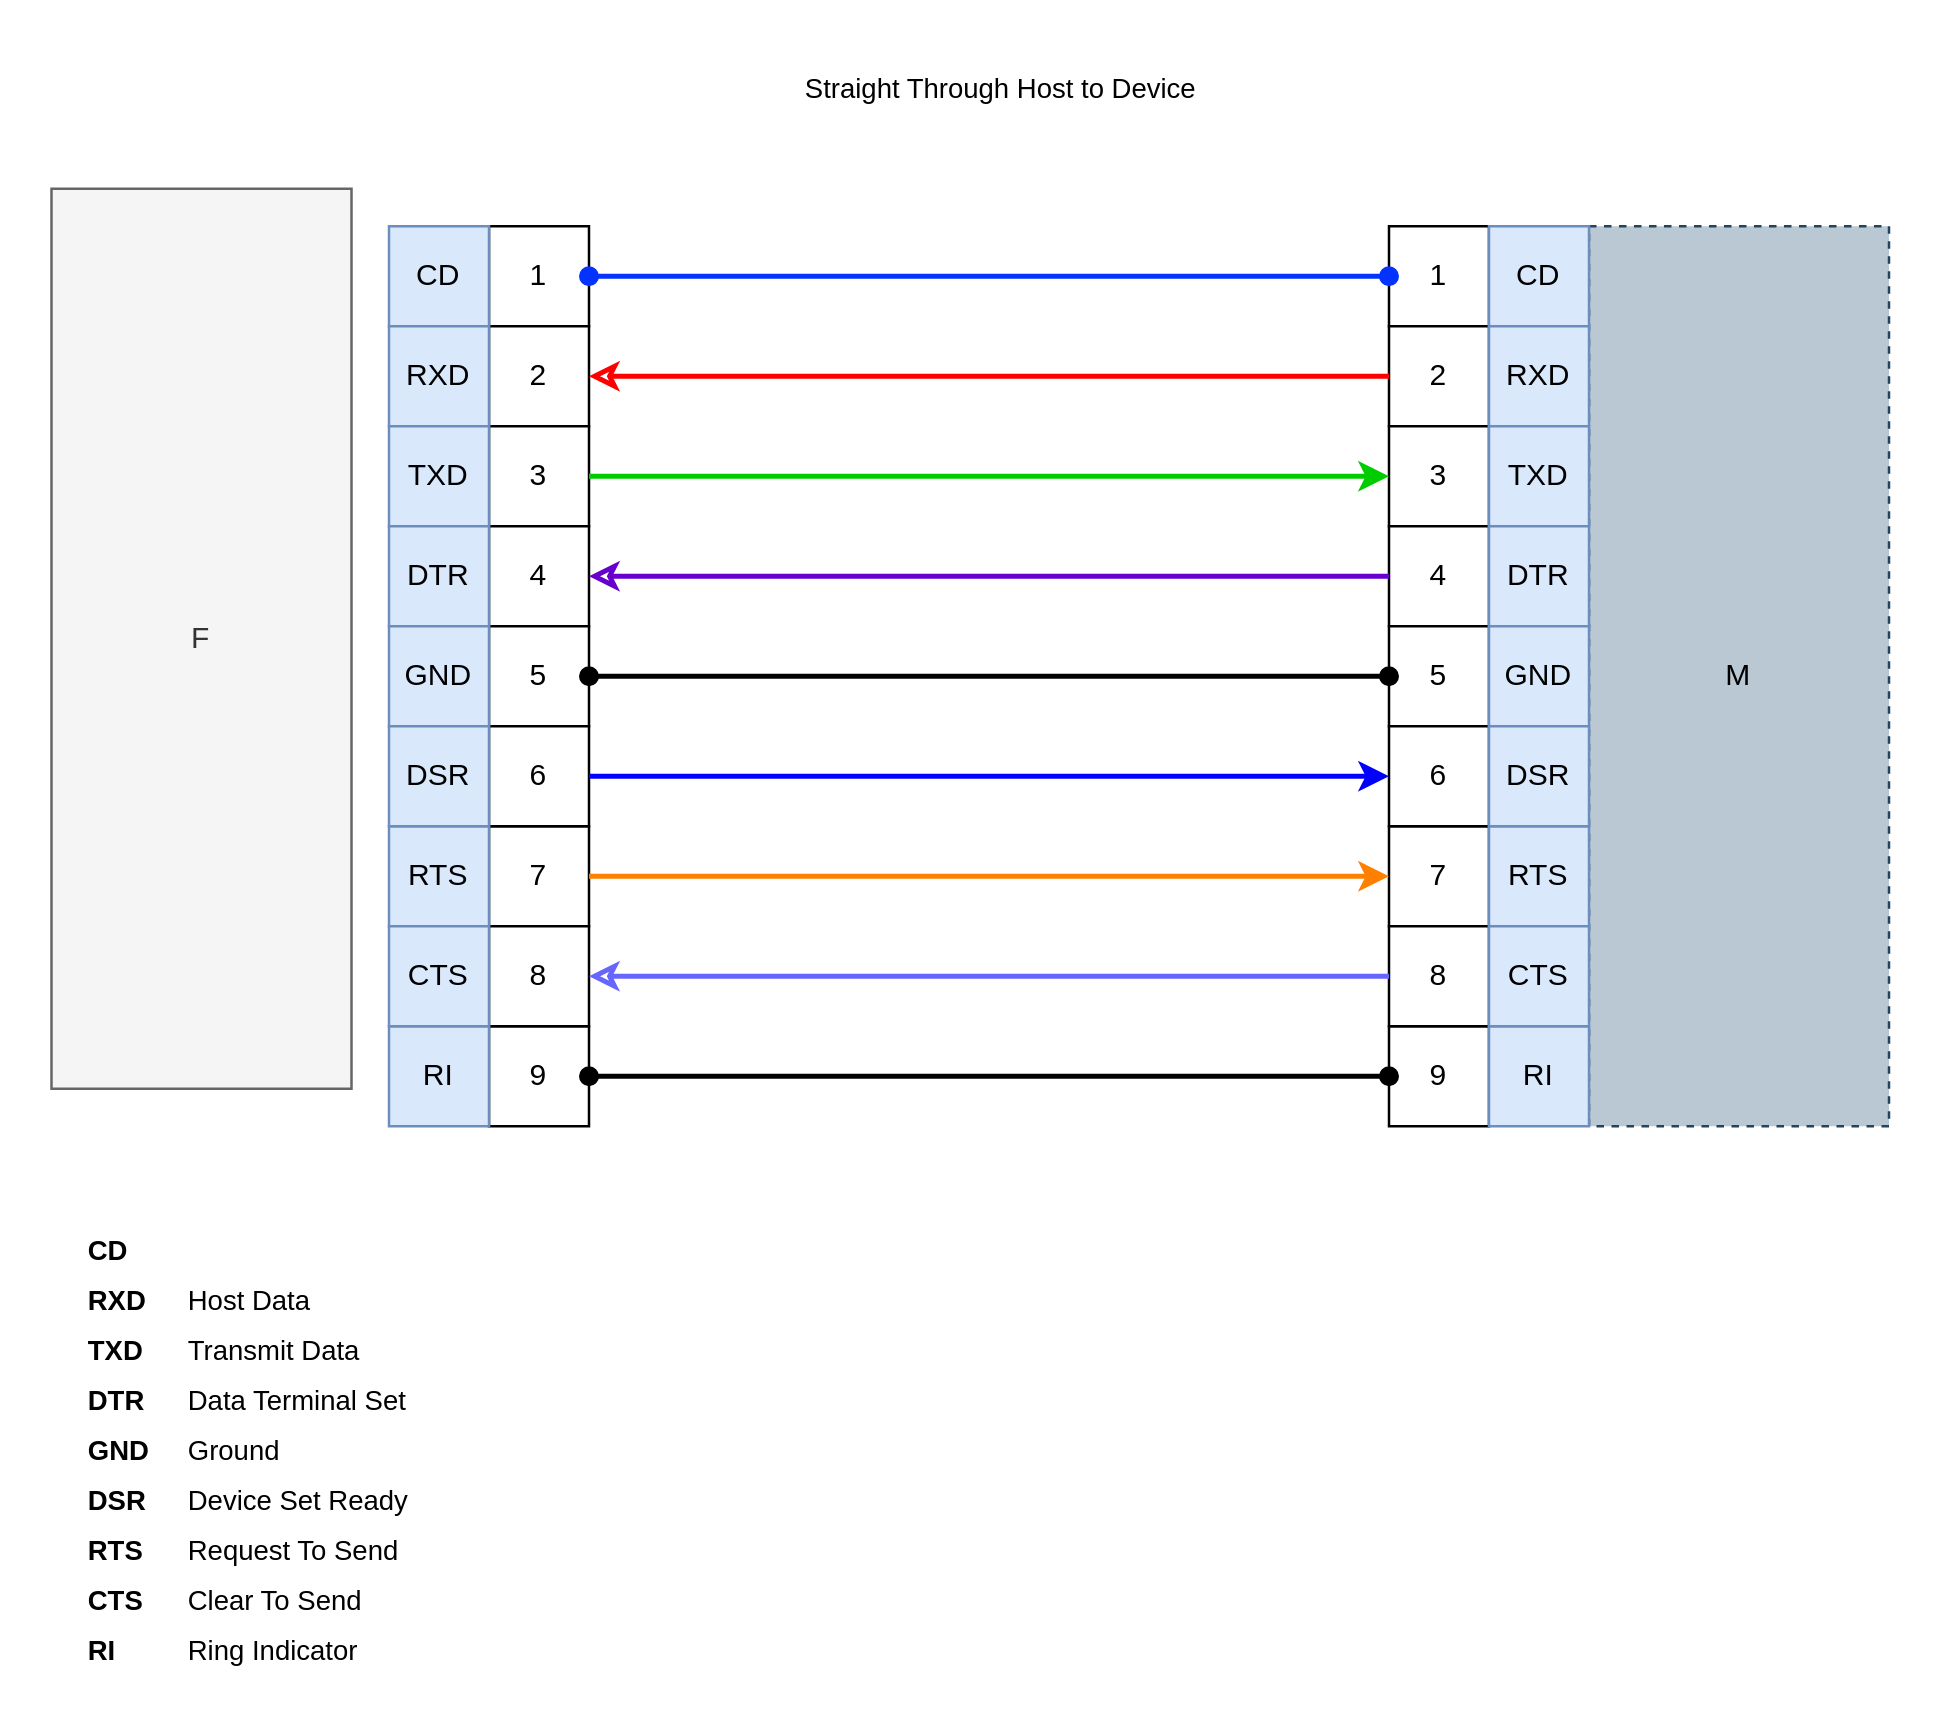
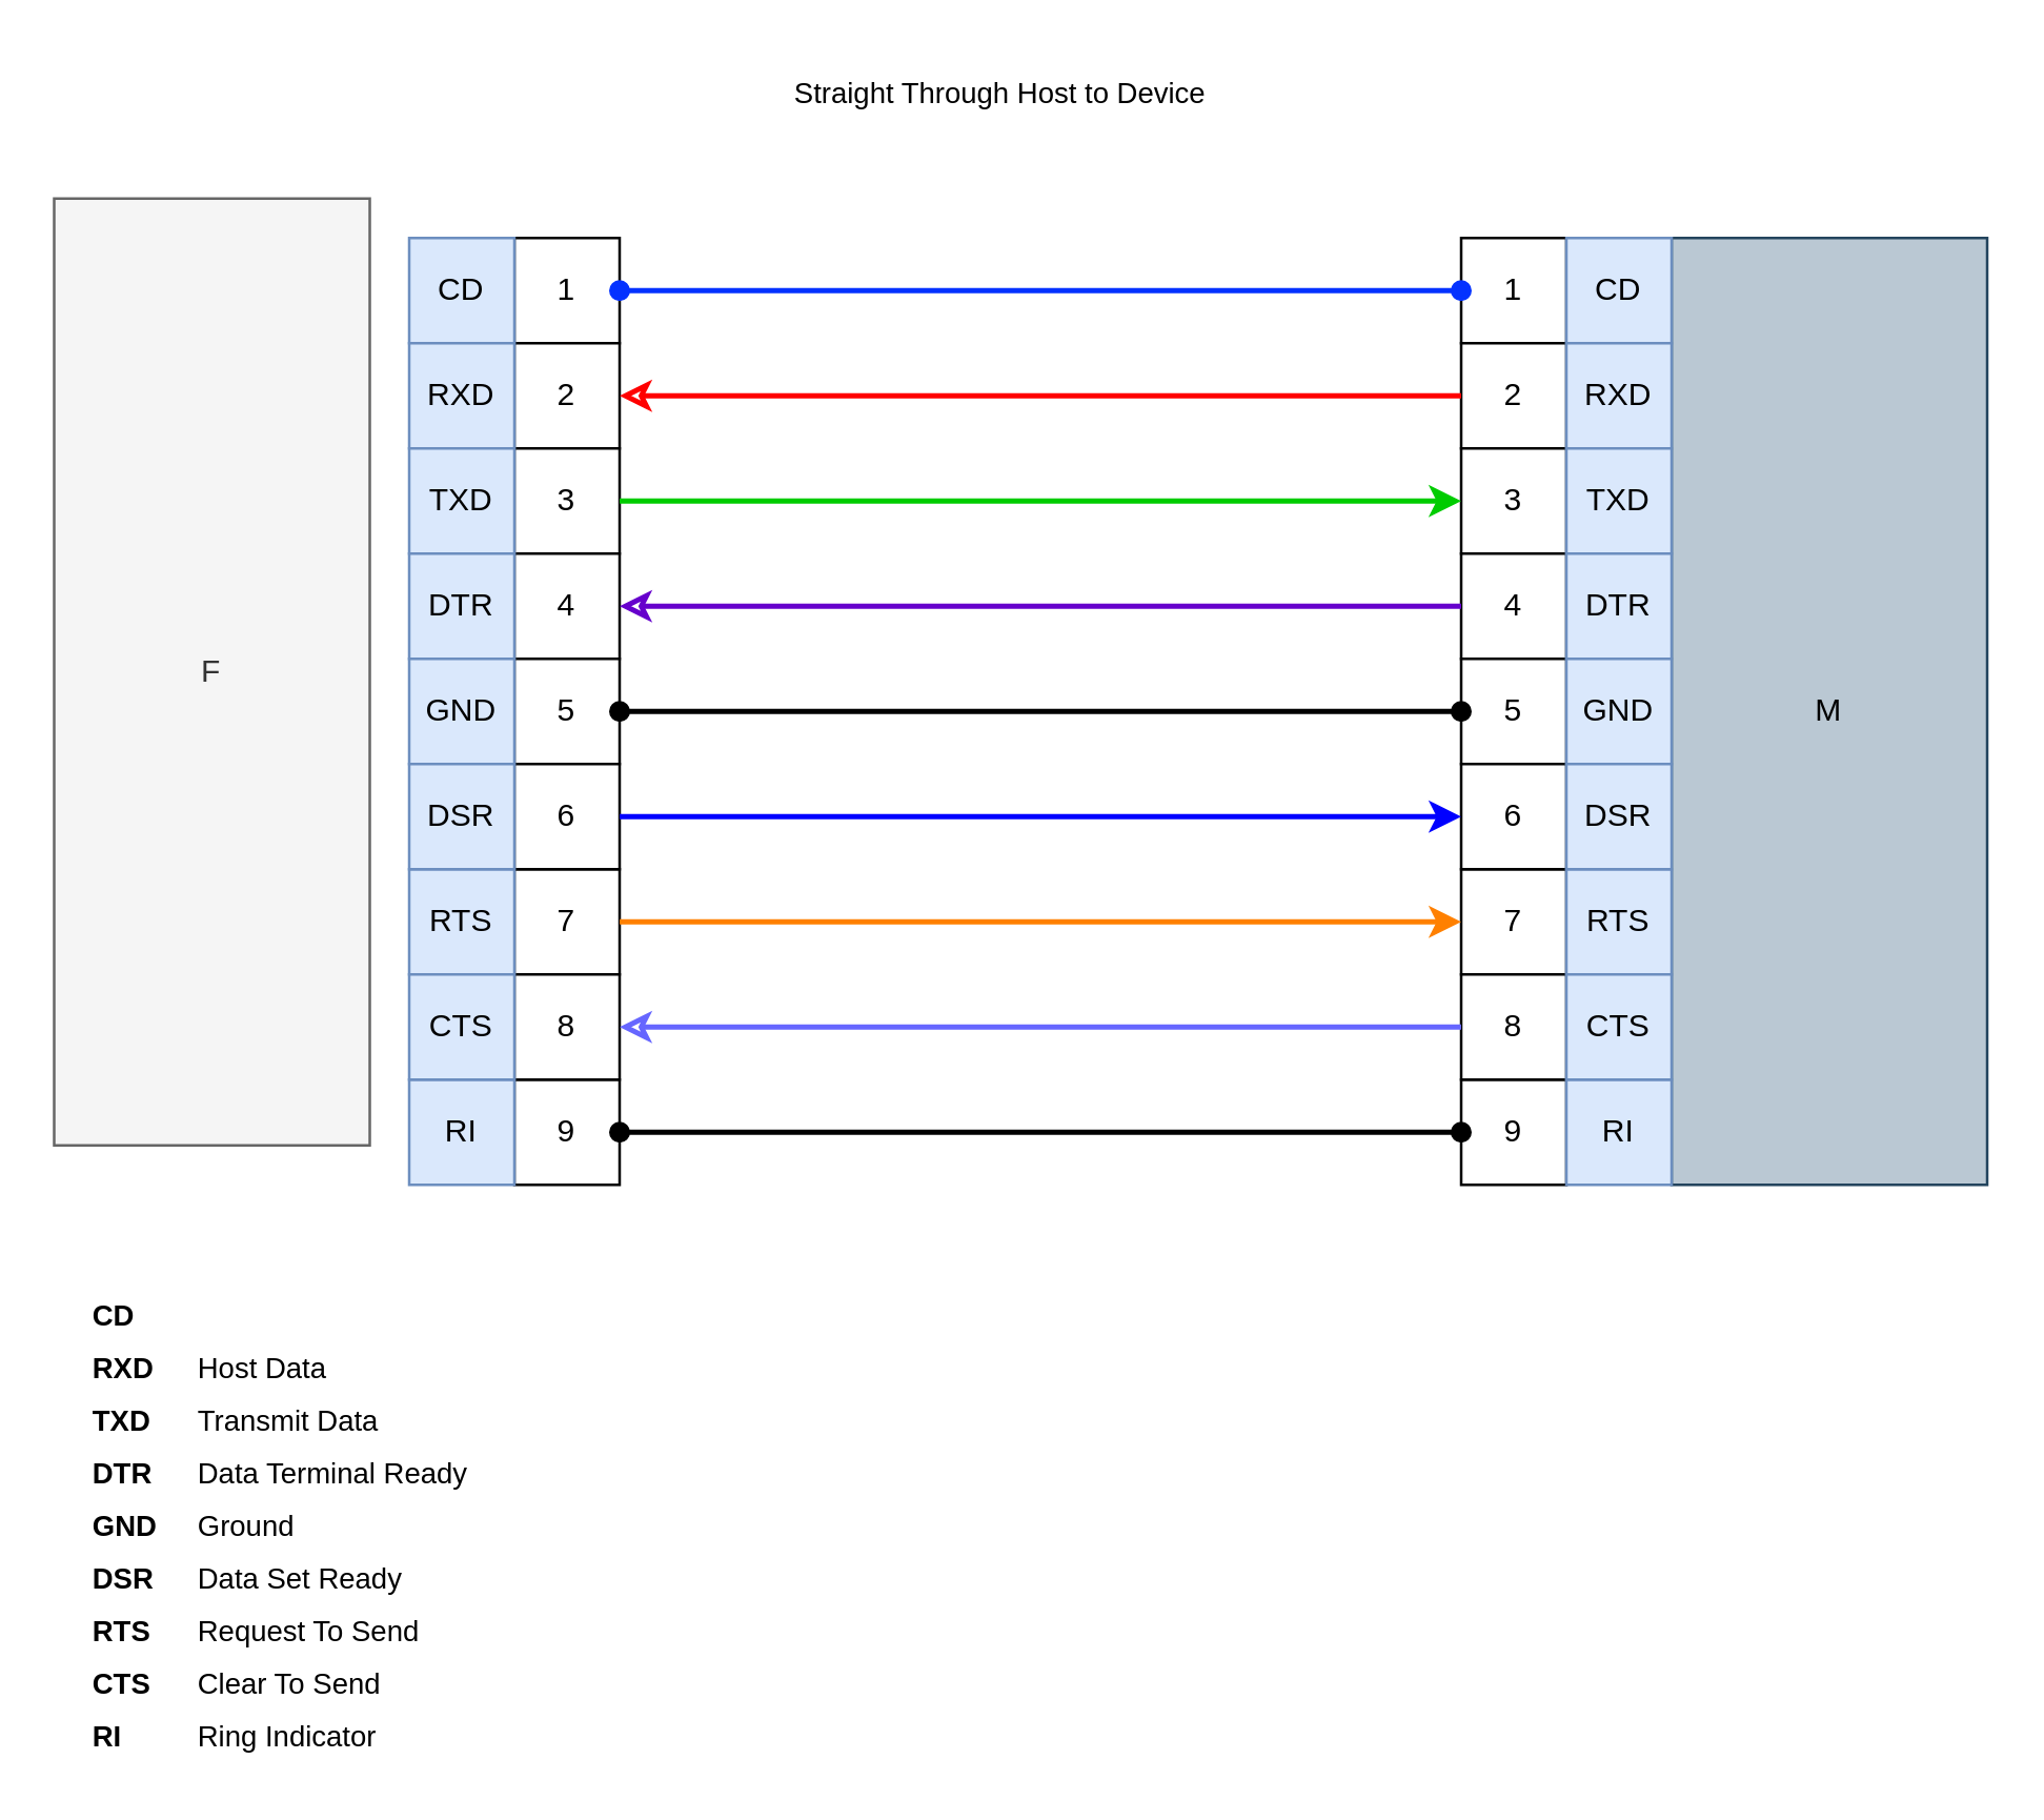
- <mxCell id="29" value="Straight Through Host to Device" style="text;strokeColor=none;align=center;fillColor=none;html=1;verticalAlign=middle;whiteSpace=wrap;rounded=0;fontFamily=Helvetica;fontSize=11;fontColor=default;labelBackgroundColor=default;" parent="1" vertex="1"><mxGeometry x="305" y="20" width="190" height="30" as="geometry" /></mxCell>
+ <mxCell id="29" value="Straight Through Host to Device" style="text;strokeColor=none;align=center;fillColor=none;html=1;verticalAlign=middle;whiteSpace=wrap;rounded=0;fontFamily=Helvetica;fontSize=11;fontColor=default;labelBackgroundColor=default;" parent="1" vertex="1"><mxGeometry x="285" y="20" width="190" height="30" as="geometry" /></mxCell>
- <mxCell id="3" value="M" style="rounded=0;whiteSpace=wrap;html=1;fillColor=#bac8d3;strokeColor=#23445d;dashed=1;" parent="1" vertex="1"><mxGeometry x="635" y="90" width="120" height="360" as="geometry" /></mxCell>
+ <mxCell id="3" value="M" style="rounded=0;whiteSpace=wrap;html=1;fillColor=#bac8d3;strokeColor=#23445d;" parent="1" vertex="1"><mxGeometry x="635" y="90" width="120" height="360" as="geometry" /></mxCell>
- <mxCell id="41" value="Data Terminal Set" style="text;strokeColor=none;align=left;fillColor=none;html=1;verticalAlign=middle;whiteSpace=wrap;rounded=0;fontFamily=Helvetica;fontSize=11;fontColor=default;labelBackgroundColor=default;spacing=0;" parent="1" vertex="1"><mxGeometry x="75" y="550" width="120" height="20" as="geometry" /></mxCell>
+ <mxCell id="41" value="Data Terminal Ready" style="text;strokeColor=none;align=left;fillColor=none;html=1;verticalAlign=middle;whiteSpace=wrap;rounded=0;fontFamily=Helvetica;fontSize=11;fontColor=default;labelBackgroundColor=default;spacing=0;" parent="1" vertex="1"><mxGeometry x="75" y="550" width="120" height="20" as="geometry" /></mxCell>
- <mxCell id="43" value="Device Set Ready" style="text;strokeColor=none;align=left;fillColor=none;html=1;verticalAlign=middle;whiteSpace=wrap;rounded=0;fontFamily=Helvetica;fontSize=11;fontColor=default;labelBackgroundColor=default;spacing=0;" parent="1" vertex="1"><mxGeometry x="75" y="590" width="120" height="20" as="geometry" /></mxCell>
+ <mxCell id="43" value="Data Set Ready" style="text;strokeColor=none;align=left;fillColor=none;html=1;verticalAlign=middle;whiteSpace=wrap;rounded=0;fontFamily=Helvetica;fontSize=11;fontColor=default;labelBackgroundColor=default;spacing=0;" parent="1" vertex="1"><mxGeometry x="75" y="590" width="120" height="20" as="geometry" /></mxCell>
